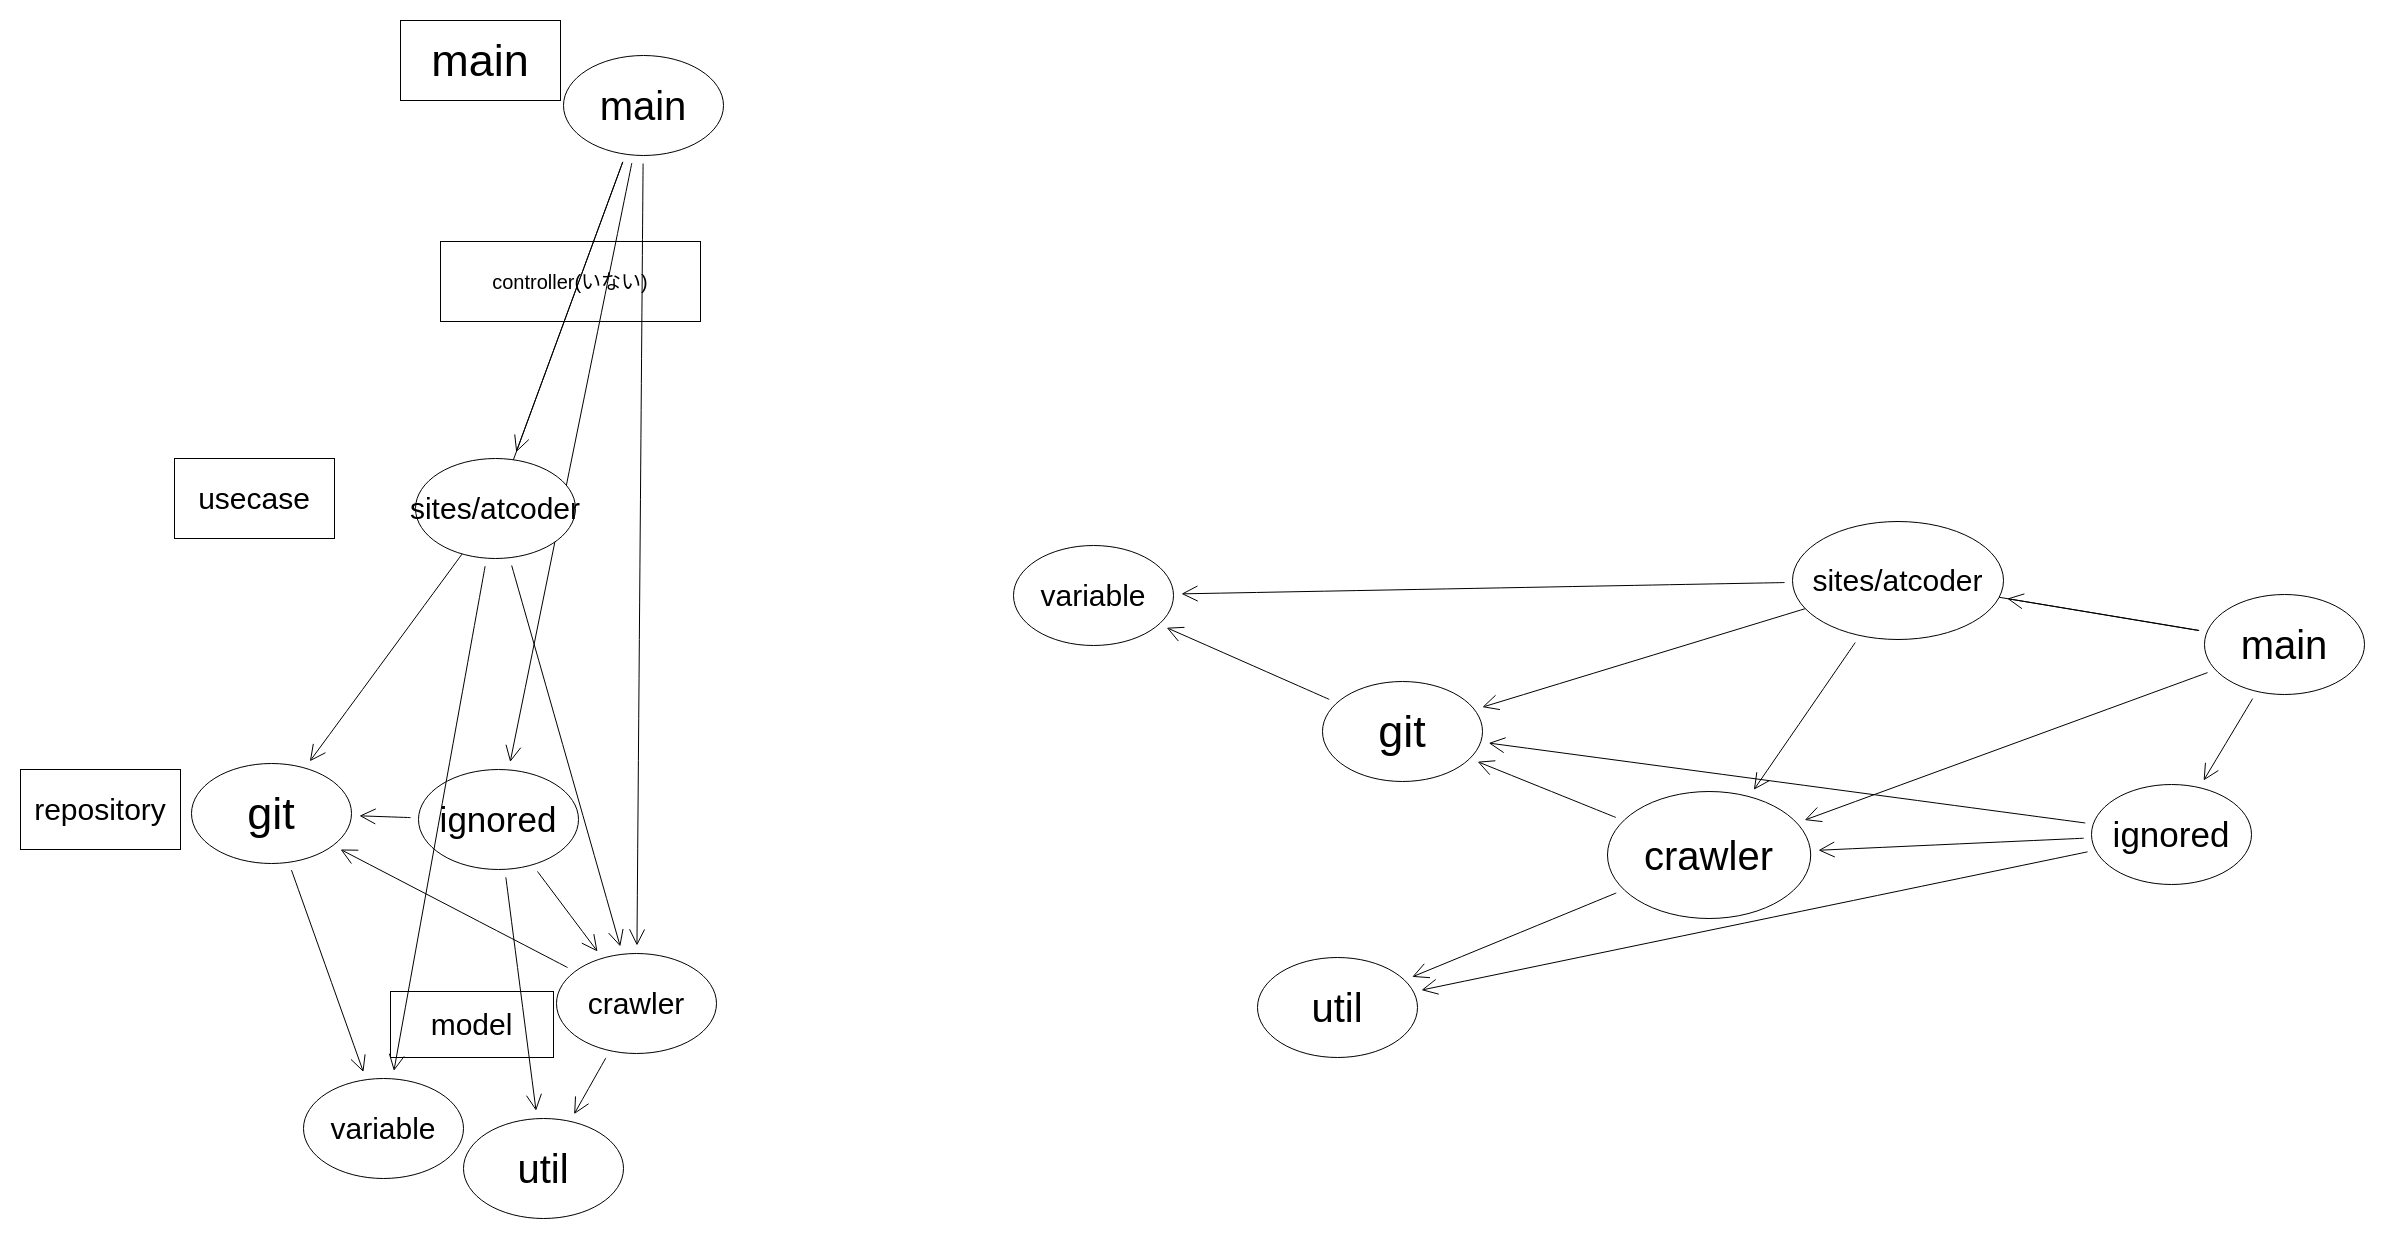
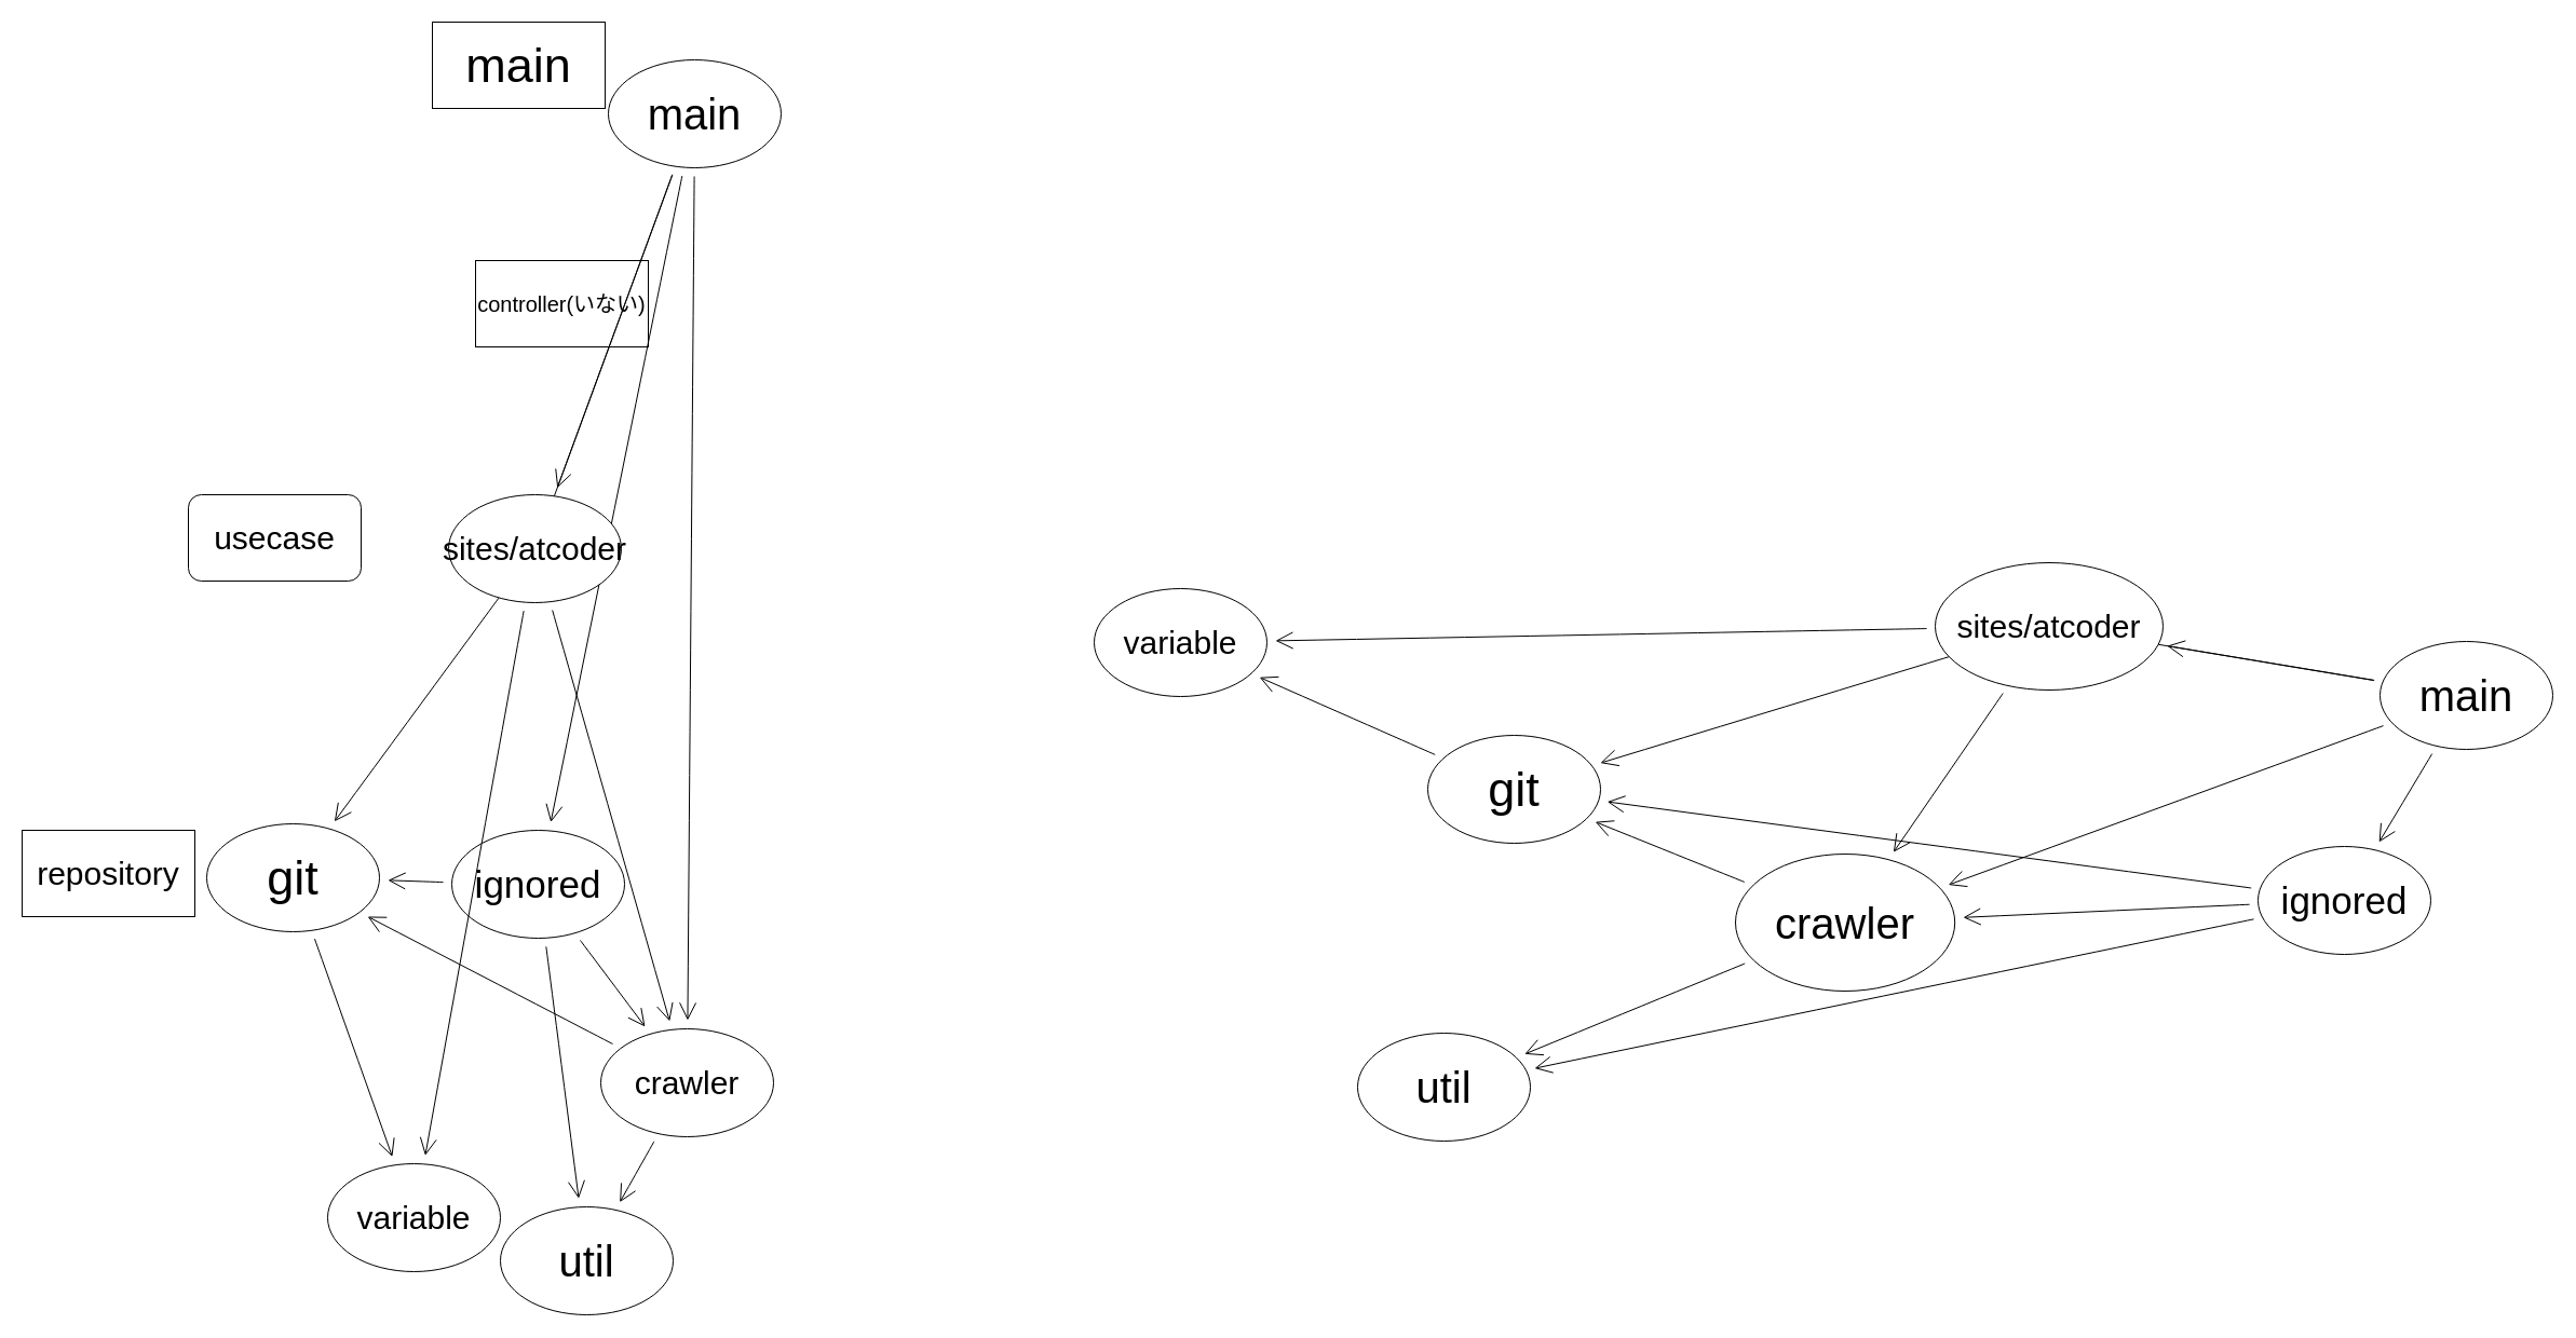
- <mxCell id="25" value="&lt;font style=&quot;font-size: 20px&quot;&gt;controller(いない)&lt;/font&gt;" style="rounded=0;whiteSpace=wrap;html=1;hachureGap=4;fillColor=none;" parent="1" vertex="1"><mxGeometry x="440" y="241" width="260" height="80" as="geometry" /></mxCell>
+ <mxCell id="25" value="&lt;font style=&quot;font-size: 20px&quot;&gt;controller(いない)&lt;/font&gt;" style="rounded=0;whiteSpace=wrap;html=1;hachureGap=4;fillColor=none;" parent="1" vertex="1"><mxGeometry x="440" y="241" width="160" height="80" as="geometry" /></mxCell>
- <mxCell id="21" value="&lt;font style=&quot;font-size: 30px&quot;&gt;usecase&lt;/font&gt;" style="rounded=0;whiteSpace=wrap;html=1;hachureGap=4;fillColor=none;" parent="1" vertex="1"><mxGeometry x="174" y="458" width="160" height="80" as="geometry" /></mxCell>
+ <mxCell id="21" value="&lt;font style=&quot;font-size: 30px&quot;&gt;usecase&lt;/font&gt;" style="whiteSpace=wrap;html=1;hachureGap=4;fillColor=none;rounded=1;" parent="1" vertex="1"><mxGeometry x="174" y="458" width="160" height="80" as="geometry" /></mxCell>
- <mxCell id="20" value="&lt;font style=&quot;font-size: 30px&quot;&gt;model&lt;/font&gt;" style="rounded=0;whiteSpace=wrap;html=1;hachureGap=4;fillColor=none;" parent="1" vertex="1"><mxGeometry x="390" y="991" width="163" height="66" as="geometry" /></mxCell>
